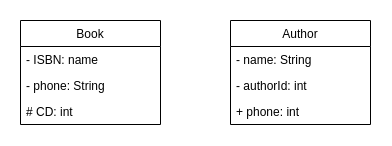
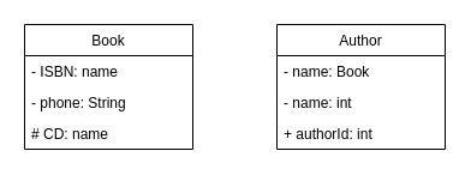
- <mxCell id="7" value="- name: String" style="text;strokeColor=none;fillColor=none;align=left;verticalAlign=top;spacingLeft=4;spacingRight=4;overflow=hidden;rotatable=0;points=[[0,0.5],[1,0.5]];portConstraint=eastwest;" vertex="1" parent="6"><mxGeometry y="26" width="140" height="26" as="geometry" /></mxCell>
+ <mxCell id="7" value="- name: Book" style="text;strokeColor=none;fillColor=none;align=left;verticalAlign=top;spacingLeft=4;spacingRight=4;overflow=hidden;rotatable=0;points=[[0,0.5],[1,0.5]];portConstraint=eastwest;" vertex="1" parent="6"><mxGeometry y="26" width="140" height="26" as="geometry" /></mxCell>
- <mxCell id="8" value="- authorId: int" style="text;strokeColor=none;fillColor=none;align=left;verticalAlign=top;spacingLeft=4;spacingRight=4;overflow=hidden;rotatable=0;points=[[0,0.5],[1,0.5]];portConstraint=eastwest;" vertex="1" parent="6"><mxGeometry y="52" width="140" height="26" as="geometry" /></mxCell>
+ <mxCell id="8" value="- name: int" style="text;strokeColor=none;fillColor=none;align=left;verticalAlign=top;spacingLeft=4;spacingRight=4;overflow=hidden;rotatable=0;points=[[0,0.5],[1,0.5]];portConstraint=eastwest;" vertex="1" parent="6"><mxGeometry y="52" width="140" height="26" as="geometry" /></mxCell>
- <mxCell id="5" value="# CD: int" style="text;strokeColor=none;fillColor=none;align=left;verticalAlign=top;spacingLeft=4;spacingRight=4;overflow=hidden;rotatable=0;points=[[0,0.5],[1,0.5]];portConstraint=eastwest;" vertex="1" parent="2"><mxGeometry y="78" width="140" height="26" as="geometry" /></mxCell>
+ <mxCell id="5" value="# CD: name" style="text;strokeColor=none;fillColor=none;align=left;verticalAlign=top;spacingLeft=4;spacingRight=4;overflow=hidden;rotatable=0;points=[[0,0.5],[1,0.5]];portConstraint=eastwest;" vertex="1" parent="2"><mxGeometry y="78" width="140" height="26" as="geometry" /></mxCell>
- <mxCell id="9" value="+ phone: int" style="text;strokeColor=none;fillColor=none;align=left;verticalAlign=top;spacingLeft=4;spacingRight=4;overflow=hidden;rotatable=0;points=[[0,0.5],[1,0.5]];portConstraint=eastwest;" vertex="1" parent="6"><mxGeometry y="78" width="140" height="26" as="geometry" /></mxCell>
+ <mxCell id="9" value="+ authorId: int" style="text;strokeColor=none;fillColor=none;align=left;verticalAlign=top;spacingLeft=4;spacingRight=4;overflow=hidden;rotatable=0;points=[[0,0.5],[1,0.5]];portConstraint=eastwest;" vertex="1" parent="6"><mxGeometry y="78" width="140" height="26" as="geometry" /></mxCell>
